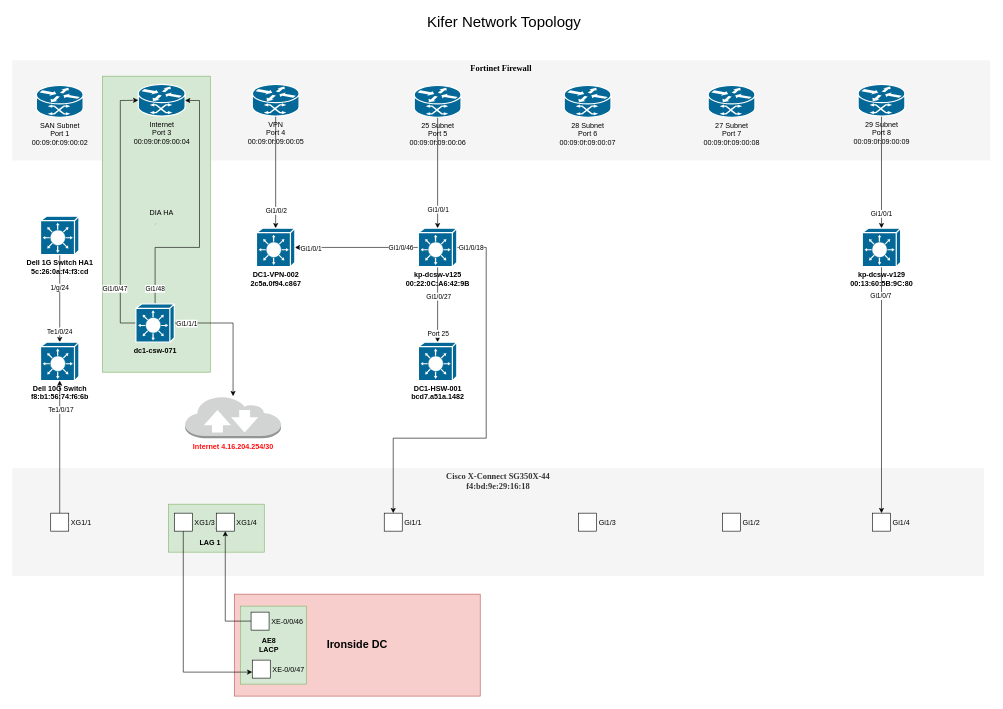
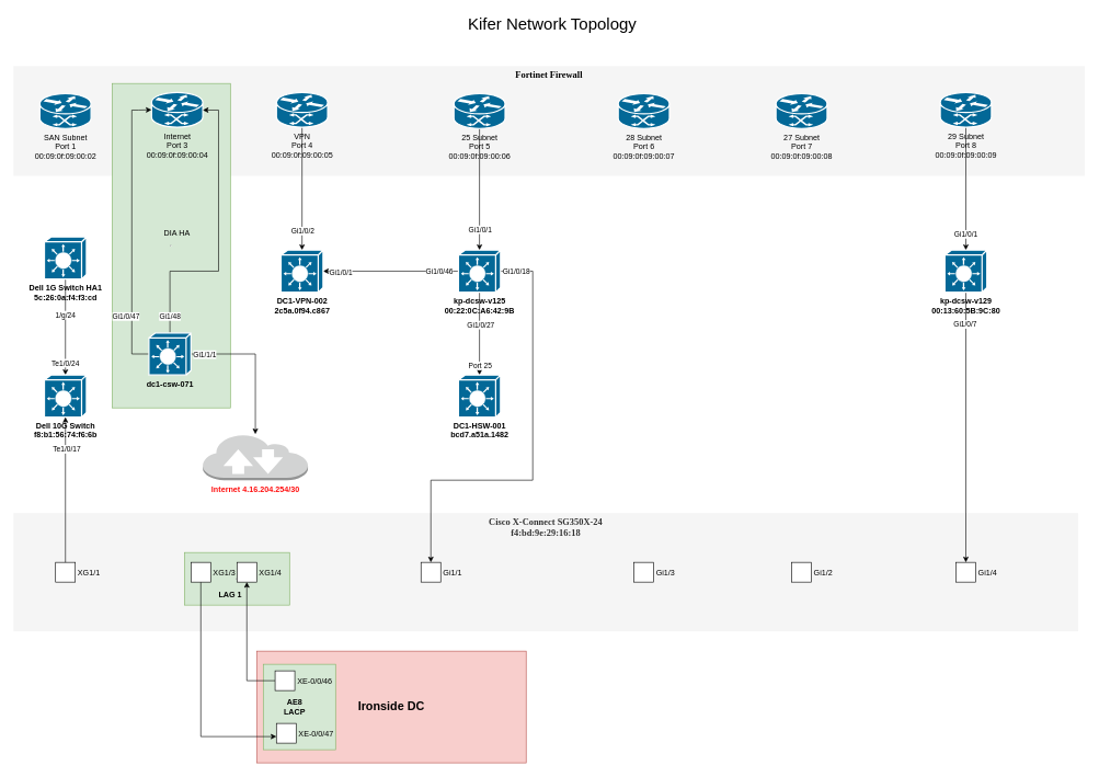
- <mxCell id="6" value="&lt;div&gt;Cisco X-Connect SG350X-44&lt;/div&gt;&lt;div&gt;f4:bd:9e:29:16:18&lt;/div&gt;" style="rounded=0;whiteSpace=wrap;html=1;fillColor=#f5f5f5;fontColor=#333333;strokeColor=none;verticalAlign=top;fontStyle=1;fontSize=14;fontFamily=Verdana;" vertex="1" parent="1"><mxGeometry x="20" y="780" width="1620" height="180" as="geometry" /></mxCell>
+ <mxCell id="6" value="&lt;div&gt;Cisco X-Connect SG350X-24&lt;/div&gt;&lt;div&gt;f4:bd:9e:29:16:18&lt;/div&gt;" style="rounded=0;whiteSpace=wrap;html=1;fillColor=#f5f5f5;fontColor=#333333;strokeColor=none;verticalAlign=top;fontStyle=1;fontSize=14;fontFamily=Verdana;" vertex="1" parent="1"><mxGeometry x="20" y="780" width="1620" height="180" as="geometry" /></mxCell>
